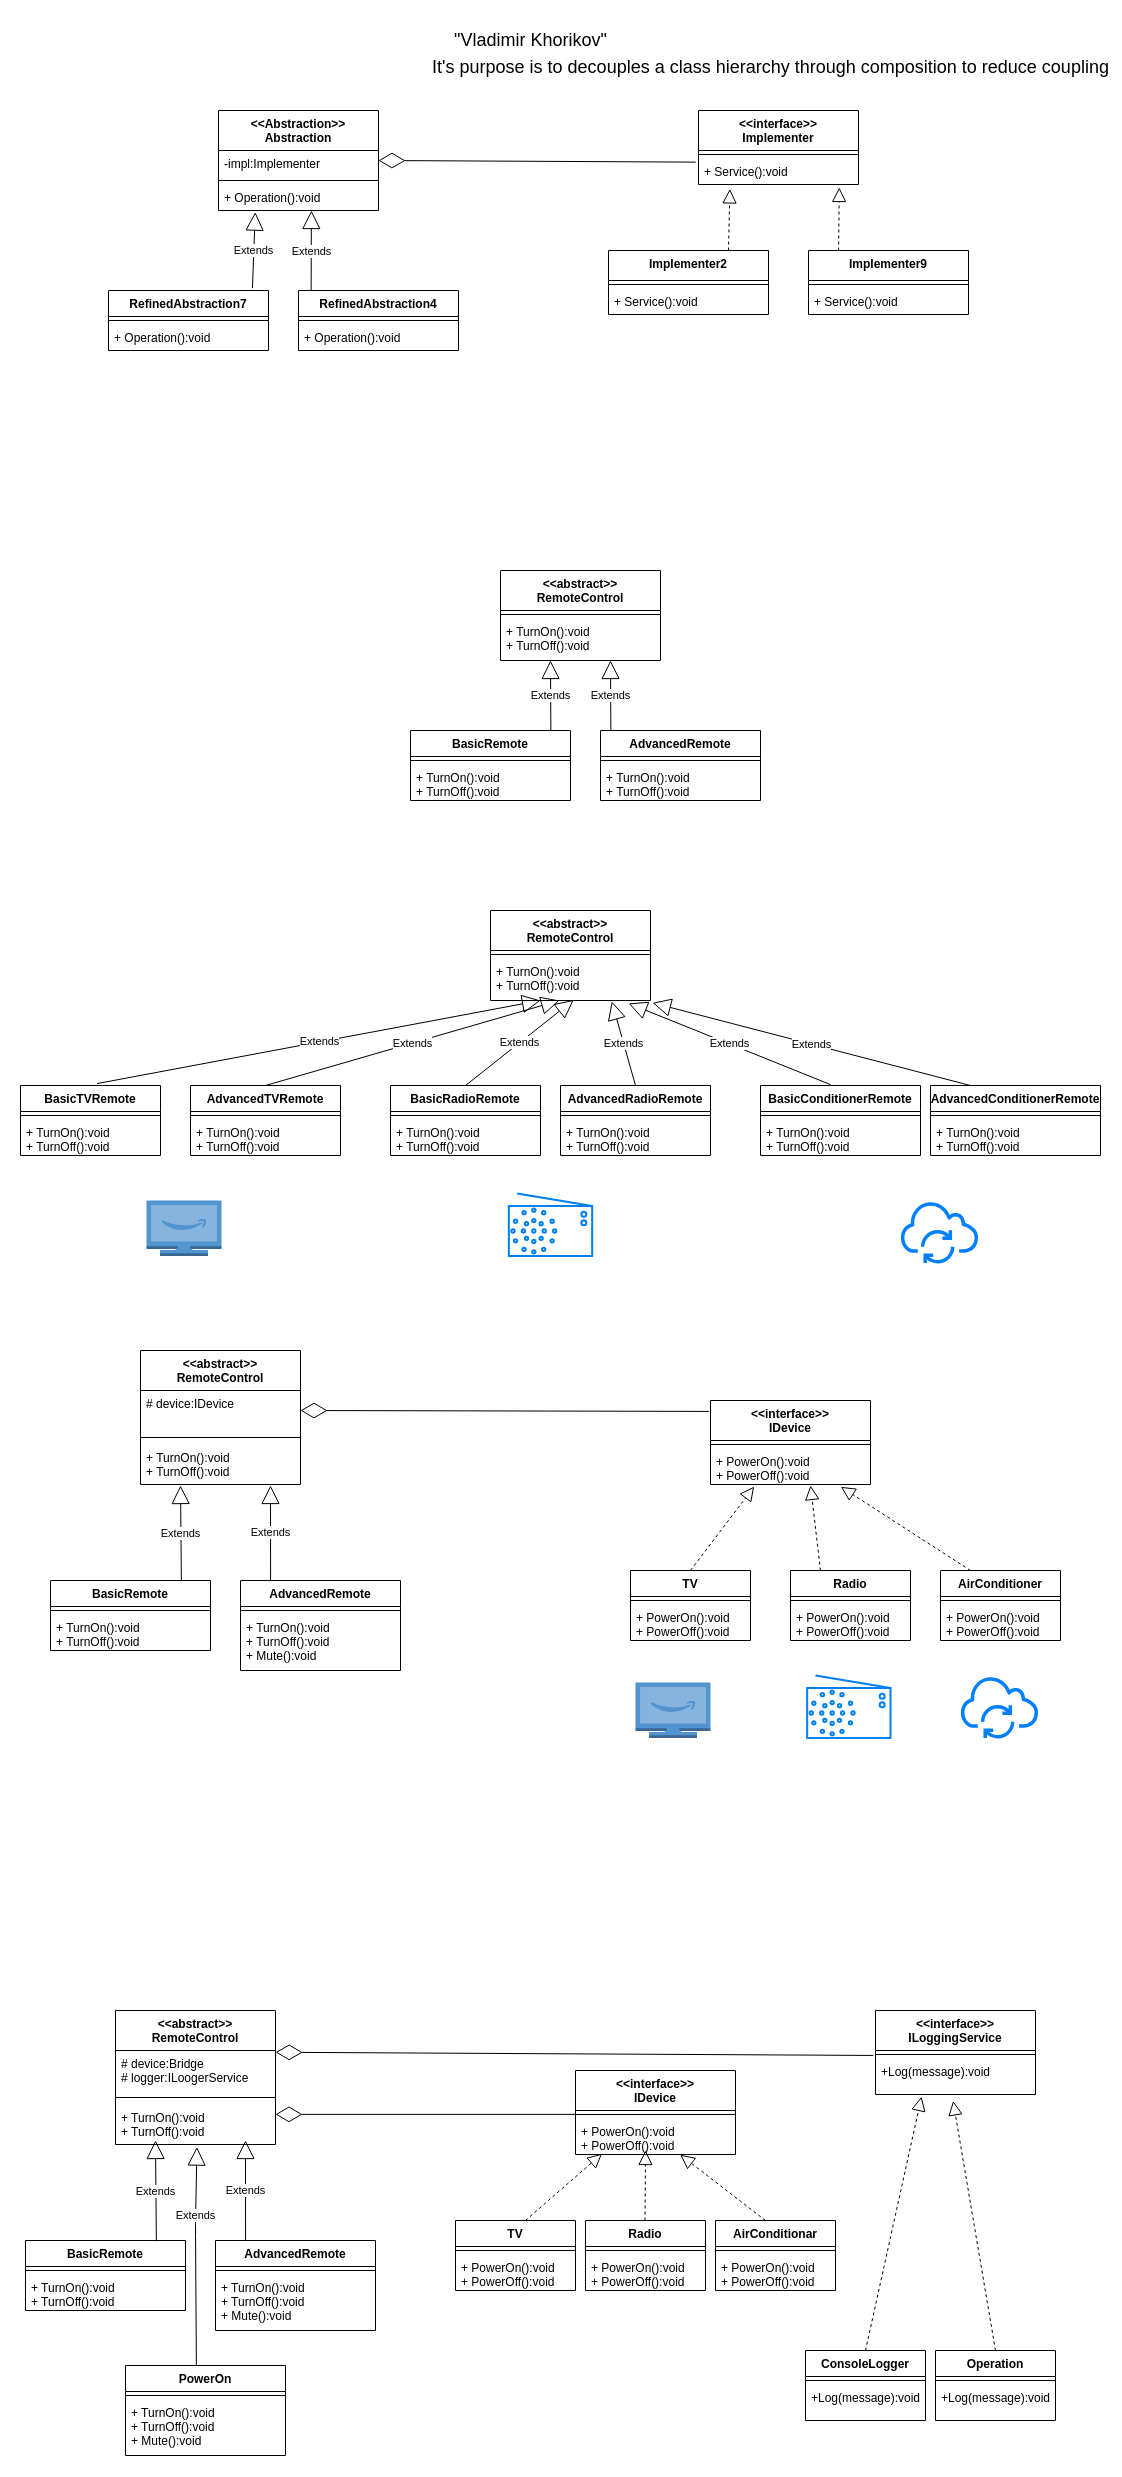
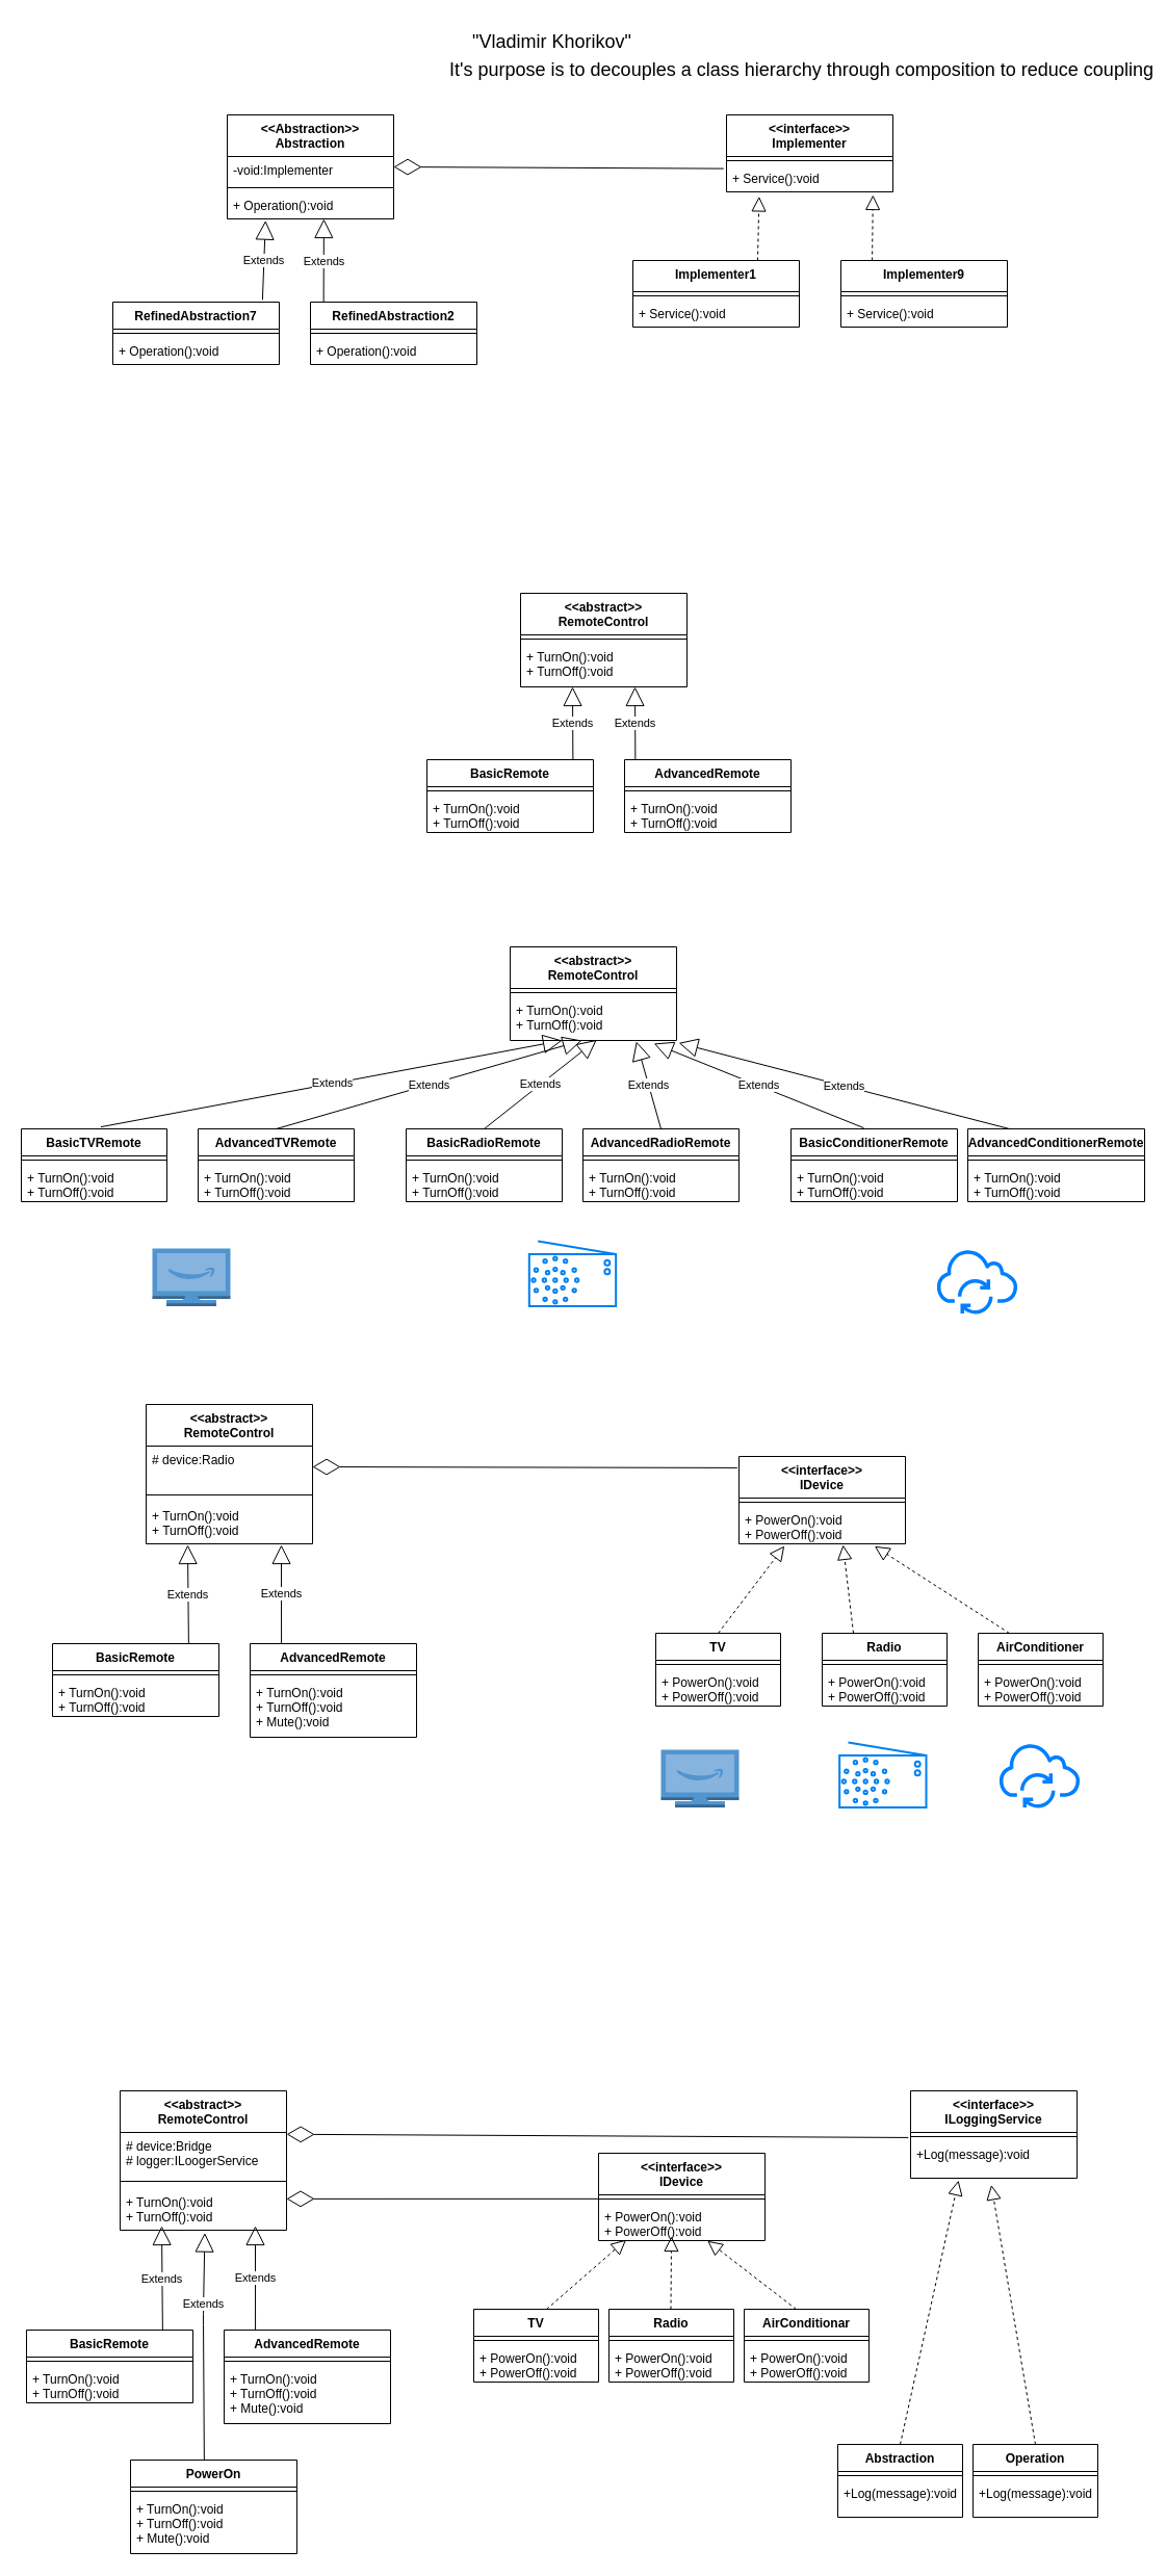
- <mxCell id="3" value="-impl:Implementer" style="text;strokeColor=none;fillColor=none;align=left;verticalAlign=top;spacingLeft=4;spacingRight=4;overflow=hidden;rotatable=0;points=[[0,0.5],[1,0.5]];portConstraint=eastwest;" parent="2" vertex="1"><mxGeometry y="40" width="160" height="26" as="geometry" /></mxCell>
+ <mxCell id="3" value="-void:Implementer" style="text;strokeColor=none;fillColor=none;align=left;verticalAlign=top;spacingLeft=4;spacingRight=4;overflow=hidden;rotatable=0;points=[[0,0.5],[1,0.5]];portConstraint=eastwest;" parent="2" vertex="1"><mxGeometry y="40" width="160" height="26" as="geometry" /></mxCell>
- <mxCell id="15" value="Implementer2" style="swimlane;fontStyle=1;align=center;verticalAlign=top;childLayout=stackLayout;horizontal=1;startSize=30;horizontalStack=0;resizeParent=1;resizeParentMax=0;resizeLast=0;collapsible=1;marginBottom=0;" parent="1" vertex="1"><mxGeometry x="608" y="250" width="160" height="64" as="geometry" /></mxCell>
+ <mxCell id="15" value="Implementer1" style="swimlane;fontStyle=1;align=center;verticalAlign=top;childLayout=stackLayout;horizontal=1;startSize=30;horizontalStack=0;resizeParent=1;resizeParentMax=0;resizeLast=0;collapsible=1;marginBottom=0;" parent="1" vertex="1"><mxGeometry x="608" y="250" width="160" height="64" as="geometry" /></mxCell>
- <mxCell id="12" value="RefinedAbstraction4" style="swimlane;fontStyle=1;align=center;verticalAlign=top;childLayout=stackLayout;horizontal=1;startSize=26;horizontalStack=0;resizeParent=1;resizeParentMax=0;resizeLast=0;collapsible=1;marginBottom=0;" parent="1" vertex="1"><mxGeometry x="298" y="290" width="160" height="60" as="geometry" /></mxCell>
+ <mxCell id="12" value="RefinedAbstraction2" style="swimlane;fontStyle=1;align=center;verticalAlign=top;childLayout=stackLayout;horizontal=1;startSize=26;horizontalStack=0;resizeParent=1;resizeParentMax=0;resizeLast=0;collapsible=1;marginBottom=0;" parent="1" vertex="1"><mxGeometry x="298" y="290" width="160" height="60" as="geometry" /></mxCell>
- <mxCell id="84" value="# device:IDevice&#10;" style="text;strokeColor=none;fillColor=none;align=left;verticalAlign=top;spacingLeft=4;spacingRight=4;overflow=hidden;rotatable=0;points=[[0,0.5],[1,0.5]];portConstraint=eastwest;" parent="83" vertex="1"><mxGeometry y="40" width="160" height="40" as="geometry" /></mxCell>
+ <mxCell id="84" value="# device:Radio&#10;" style="text;strokeColor=none;fillColor=none;align=left;verticalAlign=top;spacingLeft=4;spacingRight=4;overflow=hidden;rotatable=0;points=[[0,0.5],[1,0.5]];portConstraint=eastwest;" parent="83" vertex="1"><mxGeometry y="40" width="160" height="40" as="geometry" /></mxCell>
- <mxCell id="60" value="ConsoleLogger" style="swimlane;fontStyle=1;align=center;verticalAlign=top;childLayout=stackLayout;horizontal=1;startSize=26;horizontalStack=0;resizeParent=1;resizeParentMax=0;resizeLast=0;collapsible=1;marginBottom=0;" parent="28" vertex="1"><mxGeometry x="780" y="340" width="120" height="70" as="geometry" /></mxCell>
+ <mxCell id="60" value="Abstraction" style="swimlane;fontStyle=1;align=center;verticalAlign=top;childLayout=stackLayout;horizontal=1;startSize=26;horizontalStack=0;resizeParent=1;resizeParentMax=0;resizeLast=0;collapsible=1;marginBottom=0;" parent="28" vertex="1"><mxGeometry x="780" y="340" width="120" height="70" as="geometry" /></mxCell>
